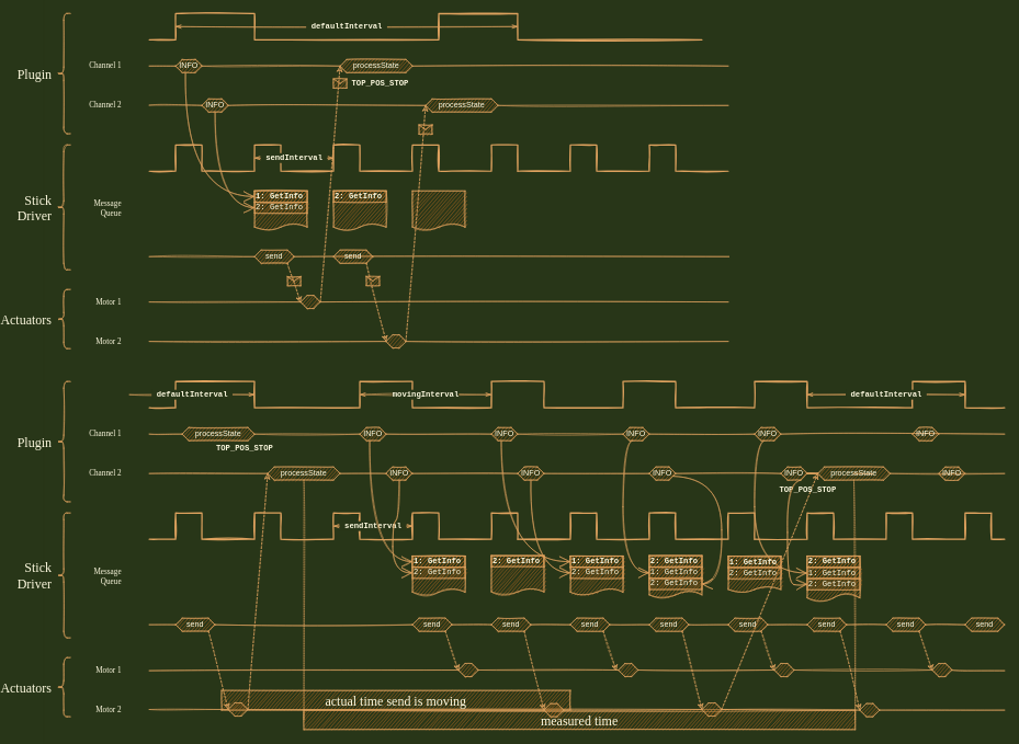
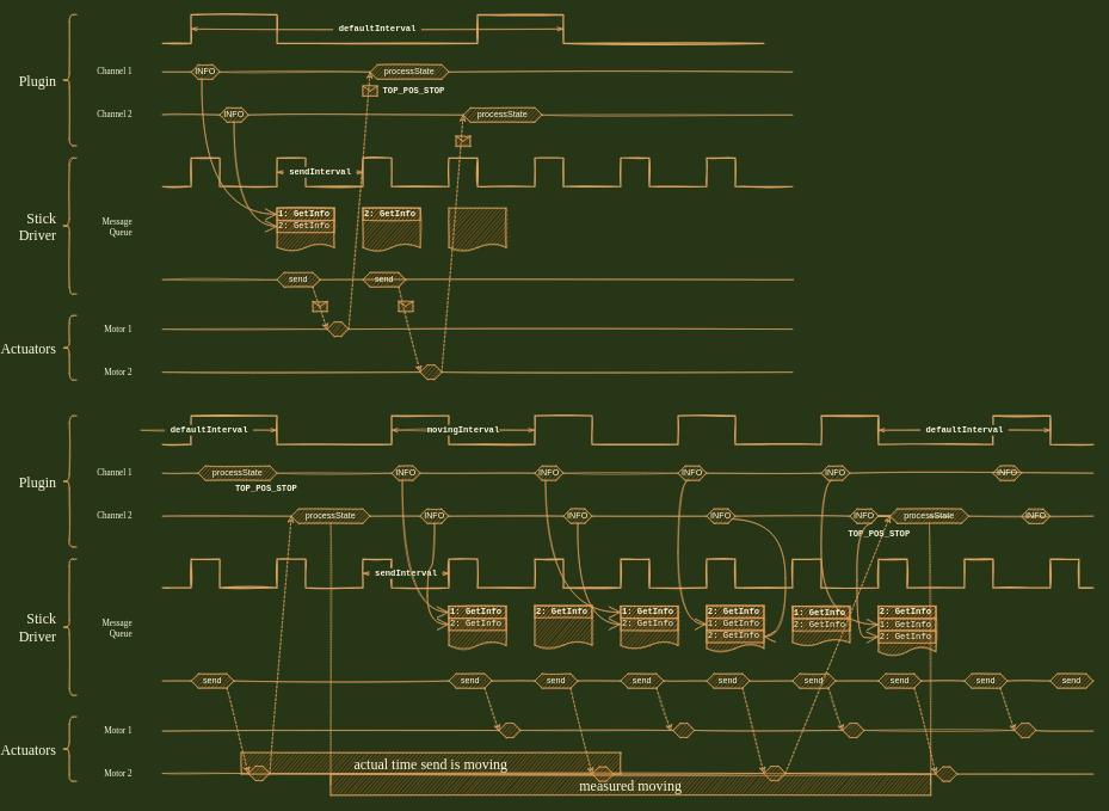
- <mxCell id="4" value="measured time" style="rounded=0;whiteSpace=wrap;html=1;sketch=1;hachureGap=4;fontFamily=Architects Daughter;fontSource=https%3A%2F%2Ffonts.googleapis.com%2Fcss%3Ffamily%3DArchitects%2BDaughter;fontSize=20;fontColor=#FEFAE0;strokeColor=#DDA15E;fillColor=#BC6C25;labelPosition=center;verticalLabelPosition=middle;align=center;verticalAlign=middle;" vertex="1" parent="1"><mxGeometry x="395" y="1080" width="838" height="29.58" as="geometry" /></mxCell>
+ <mxCell id="4" value="measured moving" style="rounded=0;whiteSpace=wrap;html=1;sketch=1;hachureGap=4;fontFamily=Architects Daughter;fontSource=https%3A%2F%2Ffonts.googleapis.com%2Fcss%3Ffamily%3DArchitects%2BDaughter;fontSize=20;fontColor=#FEFAE0;strokeColor=#DDA15E;fillColor=#BC6C25;labelPosition=center;verticalLabelPosition=middle;align=center;verticalAlign=middle;" vertex="1" parent="1"><mxGeometry x="395" y="1080" width="838" height="29.58" as="geometry" /></mxCell>
